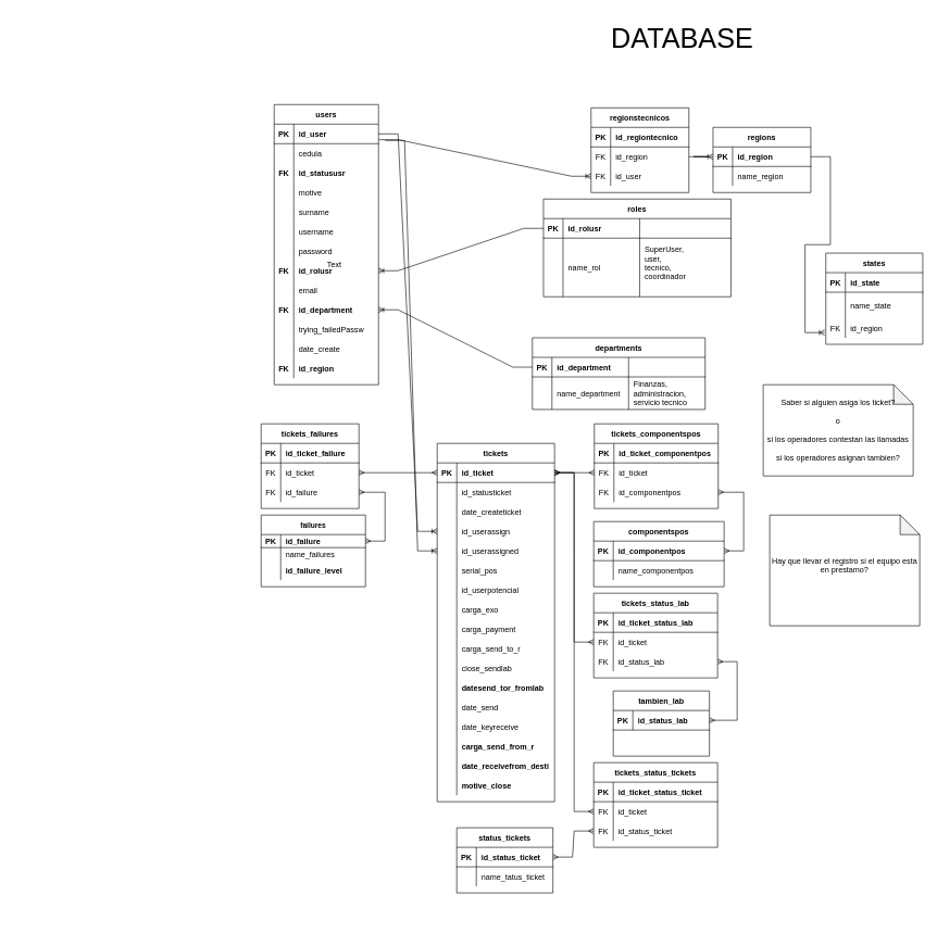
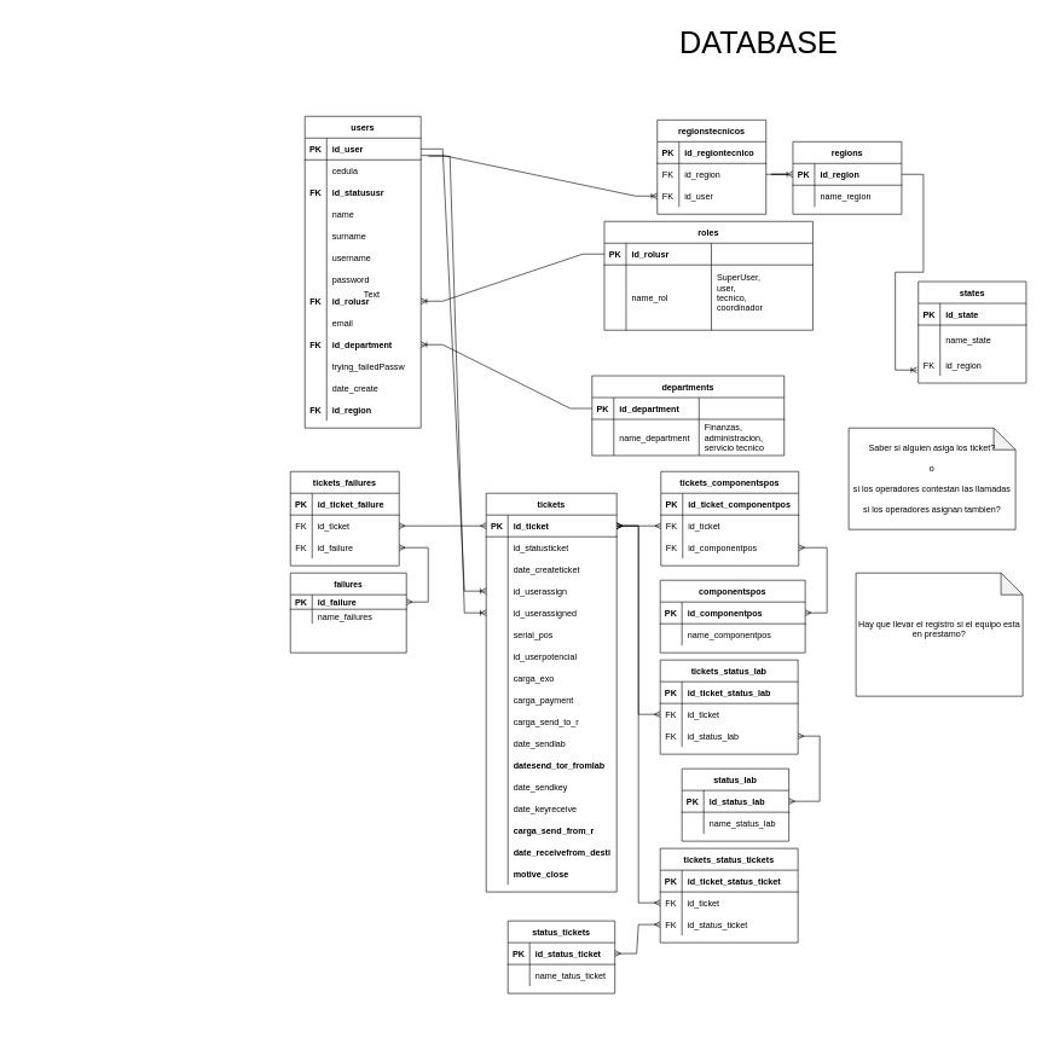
- <mxCell id="14" value="motive" style="shape=partialRectangle;overflow=hidden;connectable=0;fillColor=none;top=0;left=0;bottom=0;right=0;align=left;spacingLeft=6;" parent="12" vertex="1"><mxGeometry x="30" width="130" height="30" as="geometry"><mxRectangle width="130" height="30" as="alternateBounds" /></mxGeometry></mxCell>
+ <mxCell id="14" value="name" style="shape=partialRectangle;overflow=hidden;connectable=0;fillColor=none;top=0;left=0;bottom=0;right=0;align=left;spacingLeft=6;" parent="12" vertex="1"><mxGeometry x="30" width="130" height="30" as="geometry"><mxRectangle width="130" height="30" as="alternateBounds" /></mxGeometry></mxCell>
- <mxCell id="168" value="id_failure_level" style="shape=partialRectangle;overflow=hidden;connectable=0;fillColor=none;top=0;left=0;bottom=0;right=0;align=left;spacingLeft=6;fontStyle=1" vertex="1" parent="166"><mxGeometry x="30" width="130" height="30" as="geometry"><mxRectangle width="130" height="30" as="alternateBounds" /></mxGeometry></mxCell>
- <mxCell id="132" value="close_sendlab" style="shape=partialRectangle;overflow=hidden;connectable=0;fillColor=none;top=0;left=0;bottom=0;right=0;align=left;spacingLeft=6;" vertex="1" parent="130"><mxGeometry x="30" width="150" height="30" as="geometry"><mxRectangle width="150" height="30" as="alternateBounds" /></mxGeometry></mxCell>
+ <mxCell id="132" value="date_sendlab" style="shape=partialRectangle;overflow=hidden;connectable=0;fillColor=none;top=0;left=0;bottom=0;right=0;align=left;spacingLeft=6;" vertex="1" parent="130"><mxGeometry x="30" width="150" height="30" as="geometry"><mxRectangle width="150" height="30" as="alternateBounds" /></mxGeometry></mxCell>
- <mxCell id="92" value="tambien_lab" style="shape=table;startSize=30;container=1;collapsible=1;childLayout=tableLayout;fixedRows=1;rowLines=0;fontStyle=1;align=center;resizeLast=1;" vertex="1" parent="1"><mxGeometry x="940" y="1060" width="147.5" height="100" as="geometry" /></mxCell>
+ <mxCell id="92" value="status_lab" style="shape=table;startSize=30;container=1;collapsible=1;childLayout=tableLayout;fixedRows=1;rowLines=0;fontStyle=1;align=center;resizeLast=1;" vertex="1" parent="1"><mxGeometry x="940" y="1060" width="147.5" height="100" as="geometry" /></mxCell>
- <mxCell id="138" value="date_send" style="shape=partialRectangle;overflow=hidden;connectable=0;fillColor=none;top=0;left=0;bottom=0;right=0;align=left;spacingLeft=6;fontStyle=0" vertex="1" parent="136"><mxGeometry x="30" width="150" height="30" as="geometry"><mxRectangle width="150" height="30" as="alternateBounds" /></mxGeometry></mxCell>
+ <mxCell id="138" value="date_sendkey" style="shape=partialRectangle;overflow=hidden;connectable=0;fillColor=none;top=0;left=0;bottom=0;right=0;align=left;spacingLeft=6;fontStyle=0" vertex="1" parent="136"><mxGeometry x="30" width="150" height="30" as="geometry"><mxRectangle width="150" height="30" as="alternateBounds" /></mxGeometry></mxCell>
+ <mxCell id="98" value="name_status_lab" style="shape=partialRectangle;overflow=hidden;connectable=0;fillColor=none;top=0;left=0;bottom=0;right=0;align=left;spacingLeft=6;" vertex="1" parent="96"><mxGeometry x="30" width="117.5" height="30" as="geometry"><mxRectangle width="117.5" height="30" as="alternateBounds" /></mxGeometry></mxCell>
